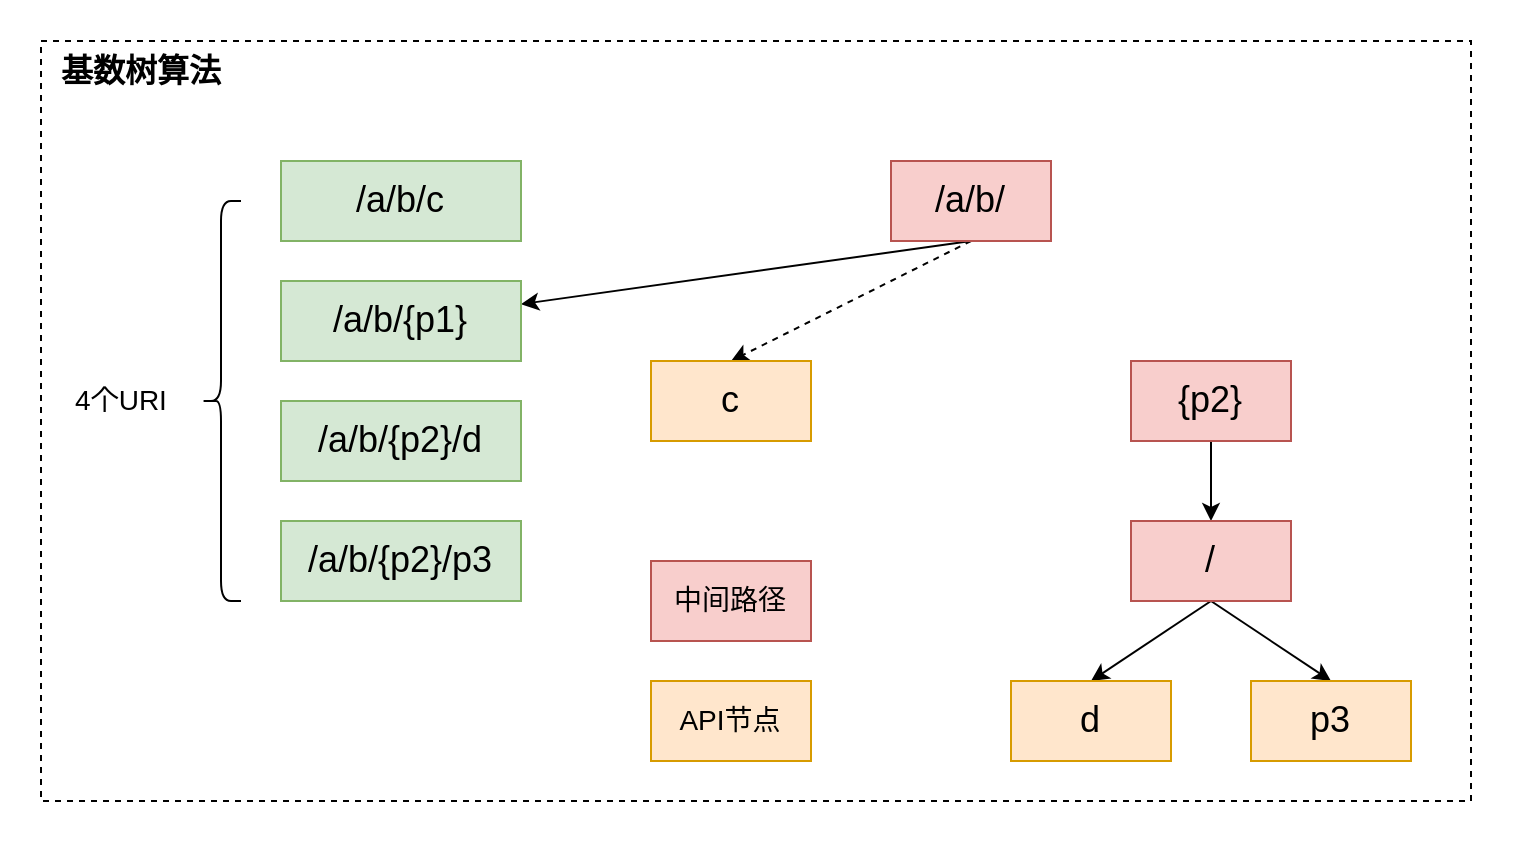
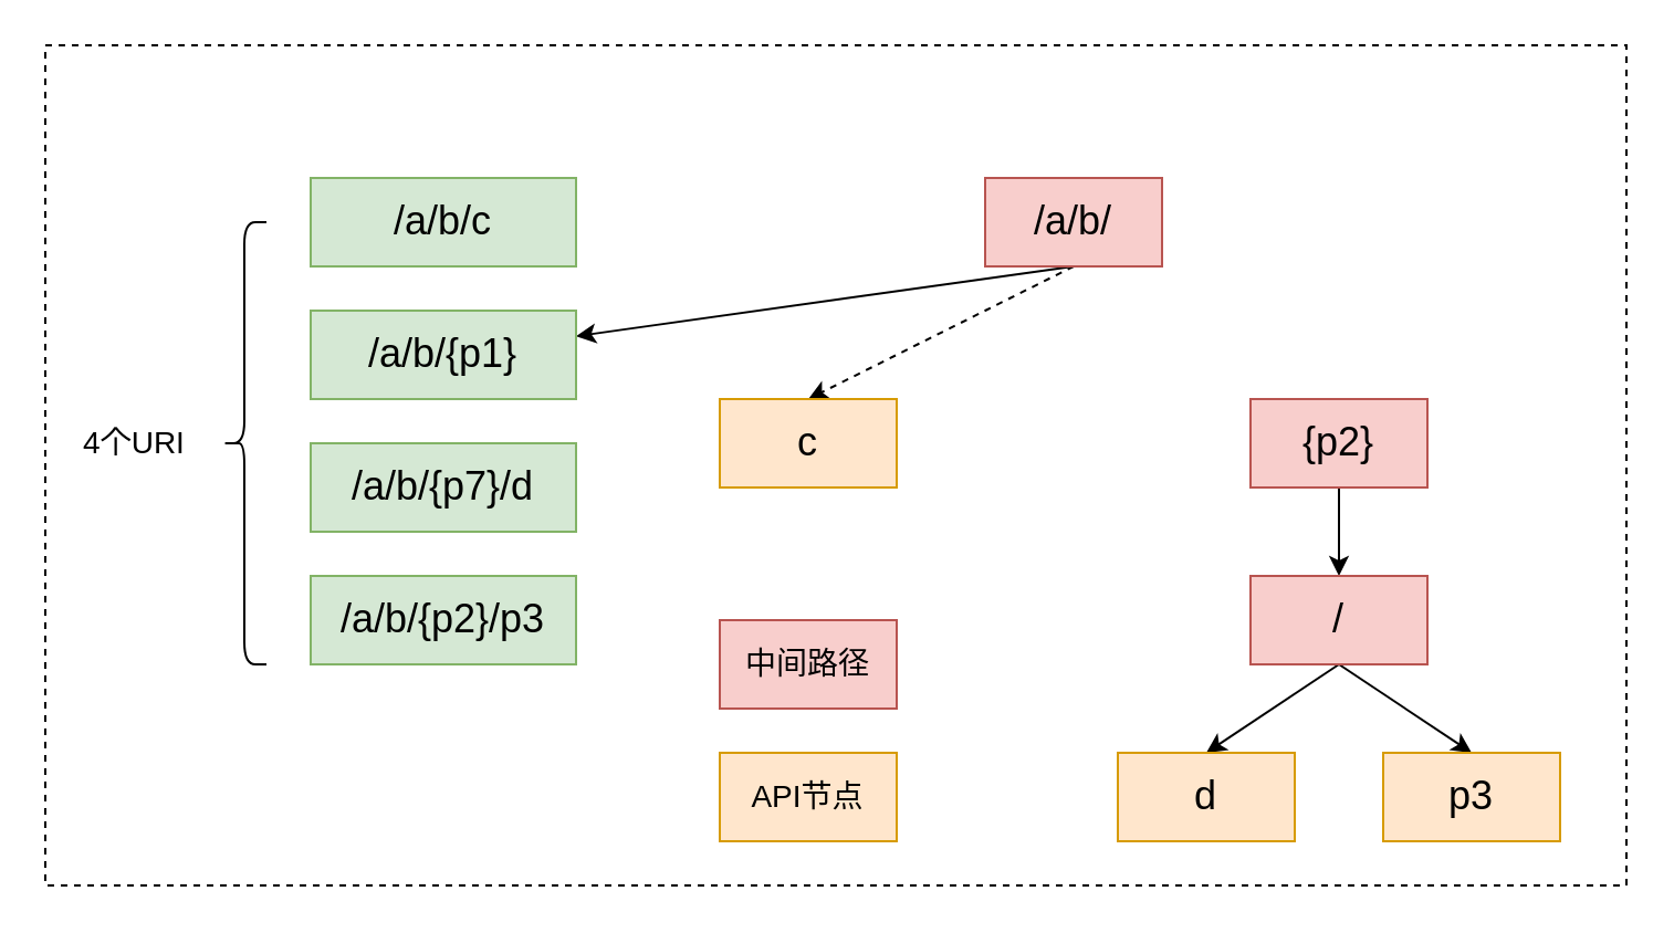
- <mxCell id="22" value="&lt;b&gt;&lt;font style=&quot;font-size: 16px;&quot;&gt;基数树算法&lt;/font&gt;&lt;/b&gt;" style="text;html=1;align=center;verticalAlign=middle;resizable=0;points=[];autosize=1;strokeColor=none;fillColor=none;" vertex="1" parent="1"><mxGeometry x="20" y="20" width="100" height="30" as="geometry" /></mxCell>
- <mxCell id="16" value="&lt;font style=&quot;font-size: 18px;&quot;&gt;/a/b/{p2}/d&lt;/font&gt;" style="rounded=0;whiteSpace=wrap;html=1;fillColor=#d5e8d4;strokeColor=#82b366;" vertex="1" parent="1"><mxGeometry x="140" y="200" width="120" height="40" as="geometry" /></mxCell>
+ <mxCell id="16" value="&lt;font style=&quot;font-size: 18px;&quot;&gt;/a/b/{p7}/d&lt;/font&gt;" style="rounded=0;whiteSpace=wrap;html=1;fillColor=#d5e8d4;strokeColor=#82b366;" vertex="1" parent="1"><mxGeometry x="140" y="200" width="120" height="40" as="geometry" /></mxCell>
